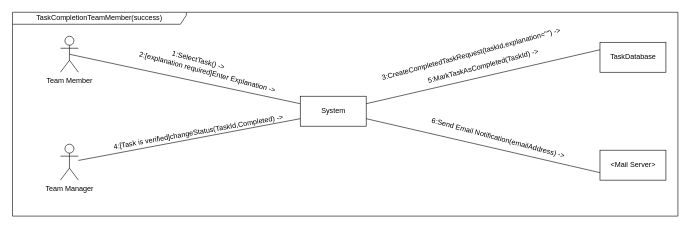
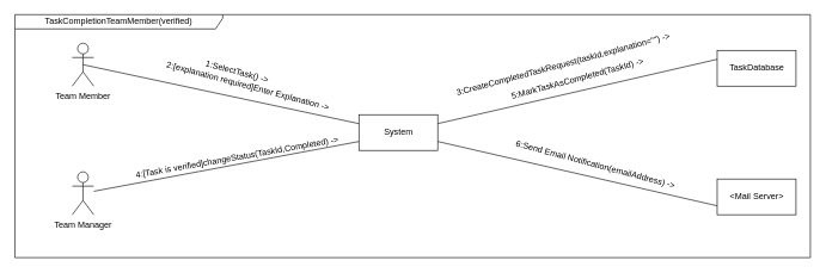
- <mxCell id="17" value="TaskCompletionTeamMember(success)" style="shape=umlFrame;whiteSpace=wrap;html=1;width=290;height=20;" vertex="1" parent="1"><mxGeometry x="20" y="20" width="1110" height="340" as="geometry" /></mxCell>
+ <mxCell id="17" value="TaskCompletionTeamMember(verified)" style="shape=umlFrame;whiteSpace=wrap;html=1;width=290;height=20;" vertex="1" parent="1"><mxGeometry x="20" y="20" width="1110" height="340" as="geometry" /></mxCell>
